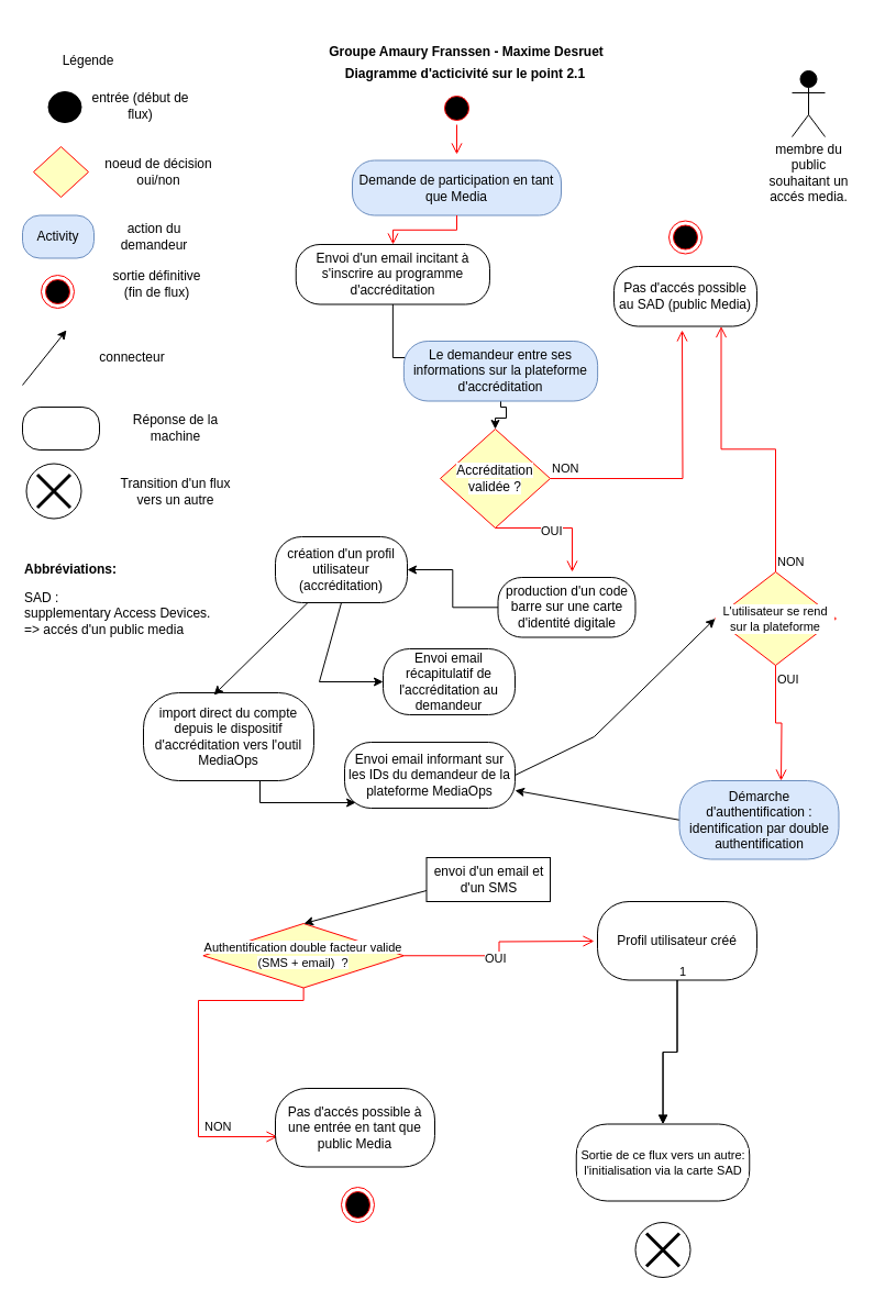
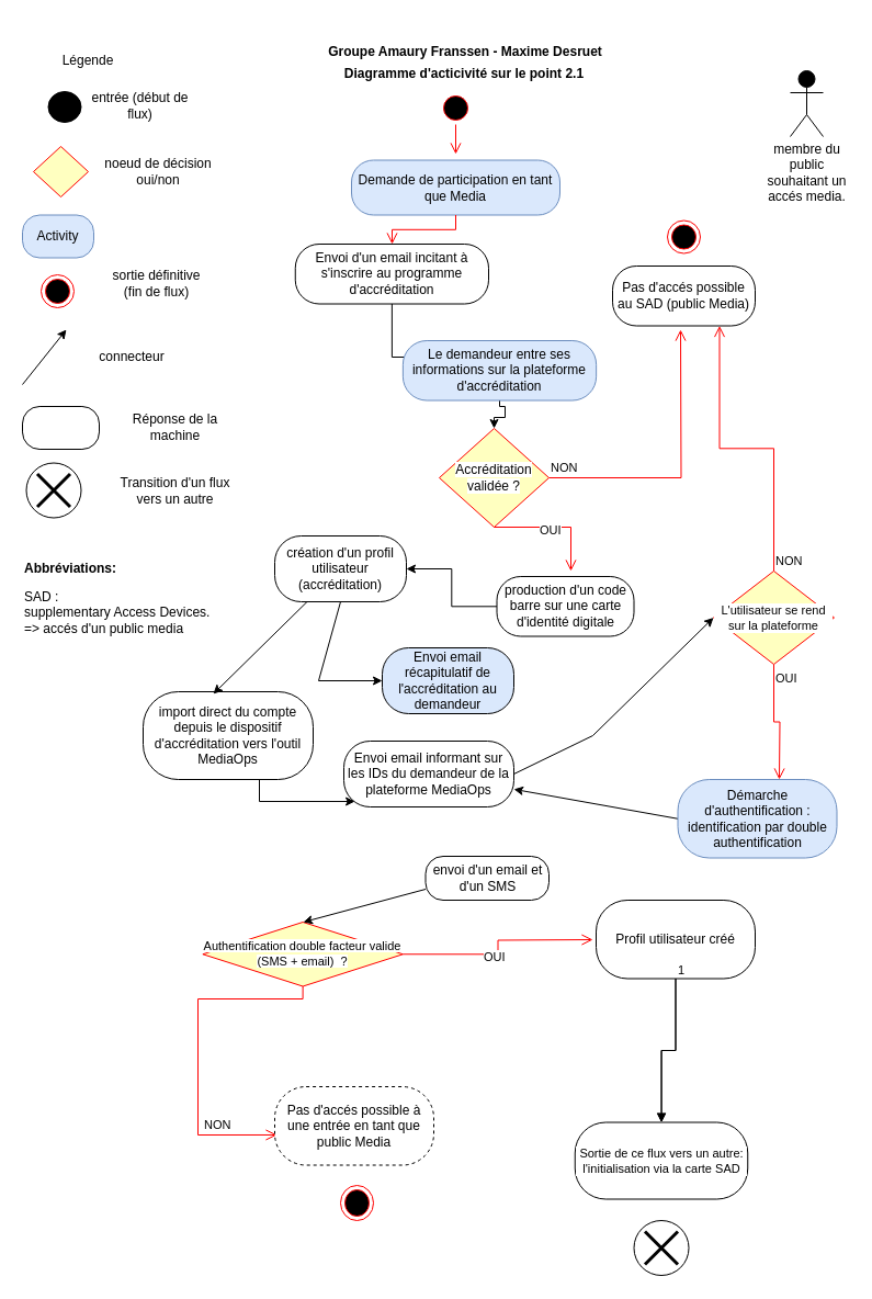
- <mxCell id="4" value="action du demandeur" style="text;strokeColor=none;align=center;fillColor=none;html=1;verticalAlign=middle;whiteSpace=wrap;rounded=0;" vertex="1" parent="1"><mxGeometry x="110" y="200" width="60" height="30" as="geometry" /></mxCell>
- <mxCell id="54" value="Envoi email récapitulatif de l'accréditation au demandeur" style="whiteSpace=wrap;html=1;rounded=1;arcSize=40;" vertex="1" parent="1"><mxGeometry x="348" y="590" width="120" height="60" as="geometry" /></mxCell>
+ <mxCell id="54" value="Envoi email récapitulatif de l'accréditation au demandeur" style="whiteSpace=wrap;html=1;rounded=1;arcSize=40;fillColor=#dae8fc;" vertex="1" parent="1"><mxGeometry x="348" y="590" width="120" height="60" as="geometry" /></mxCell>
- <mxCell id="60" value="envoi d'un email et d'un SMS" style="whiteSpace=wrap;html=1;arcSize=40;rounded=0;" vertex="1" parent="1"><mxGeometry x="387.5" y="780" width="112.5" height="40" as="geometry" /></mxCell>
+ <mxCell id="60" value="envoi d'un email et d'un SMS" style="rounded=1;whiteSpace=wrap;html=1;arcSize=40;" vertex="1" parent="1"><mxGeometry x="387.5" y="780" width="112.5" height="40" as="geometry" /></mxCell>
- <mxCell id="40" value="Pas d'accés possible à une entrée en tant que public Media" style="rounded=1;whiteSpace=wrap;html=1;arcSize=40;" vertex="1" parent="1"><mxGeometry x="250" y="990" width="145" height="71.5" as="geometry" /></mxCell>
+ <mxCell id="40" value="Pas d'accés possible à une entrée en tant que public Media" style="rounded=1;whiteSpace=wrap;html=1;arcSize=40;dashed=1;" vertex="1" parent="1"><mxGeometry x="250" y="990" width="145" height="71.5" as="geometry" /></mxCell>
